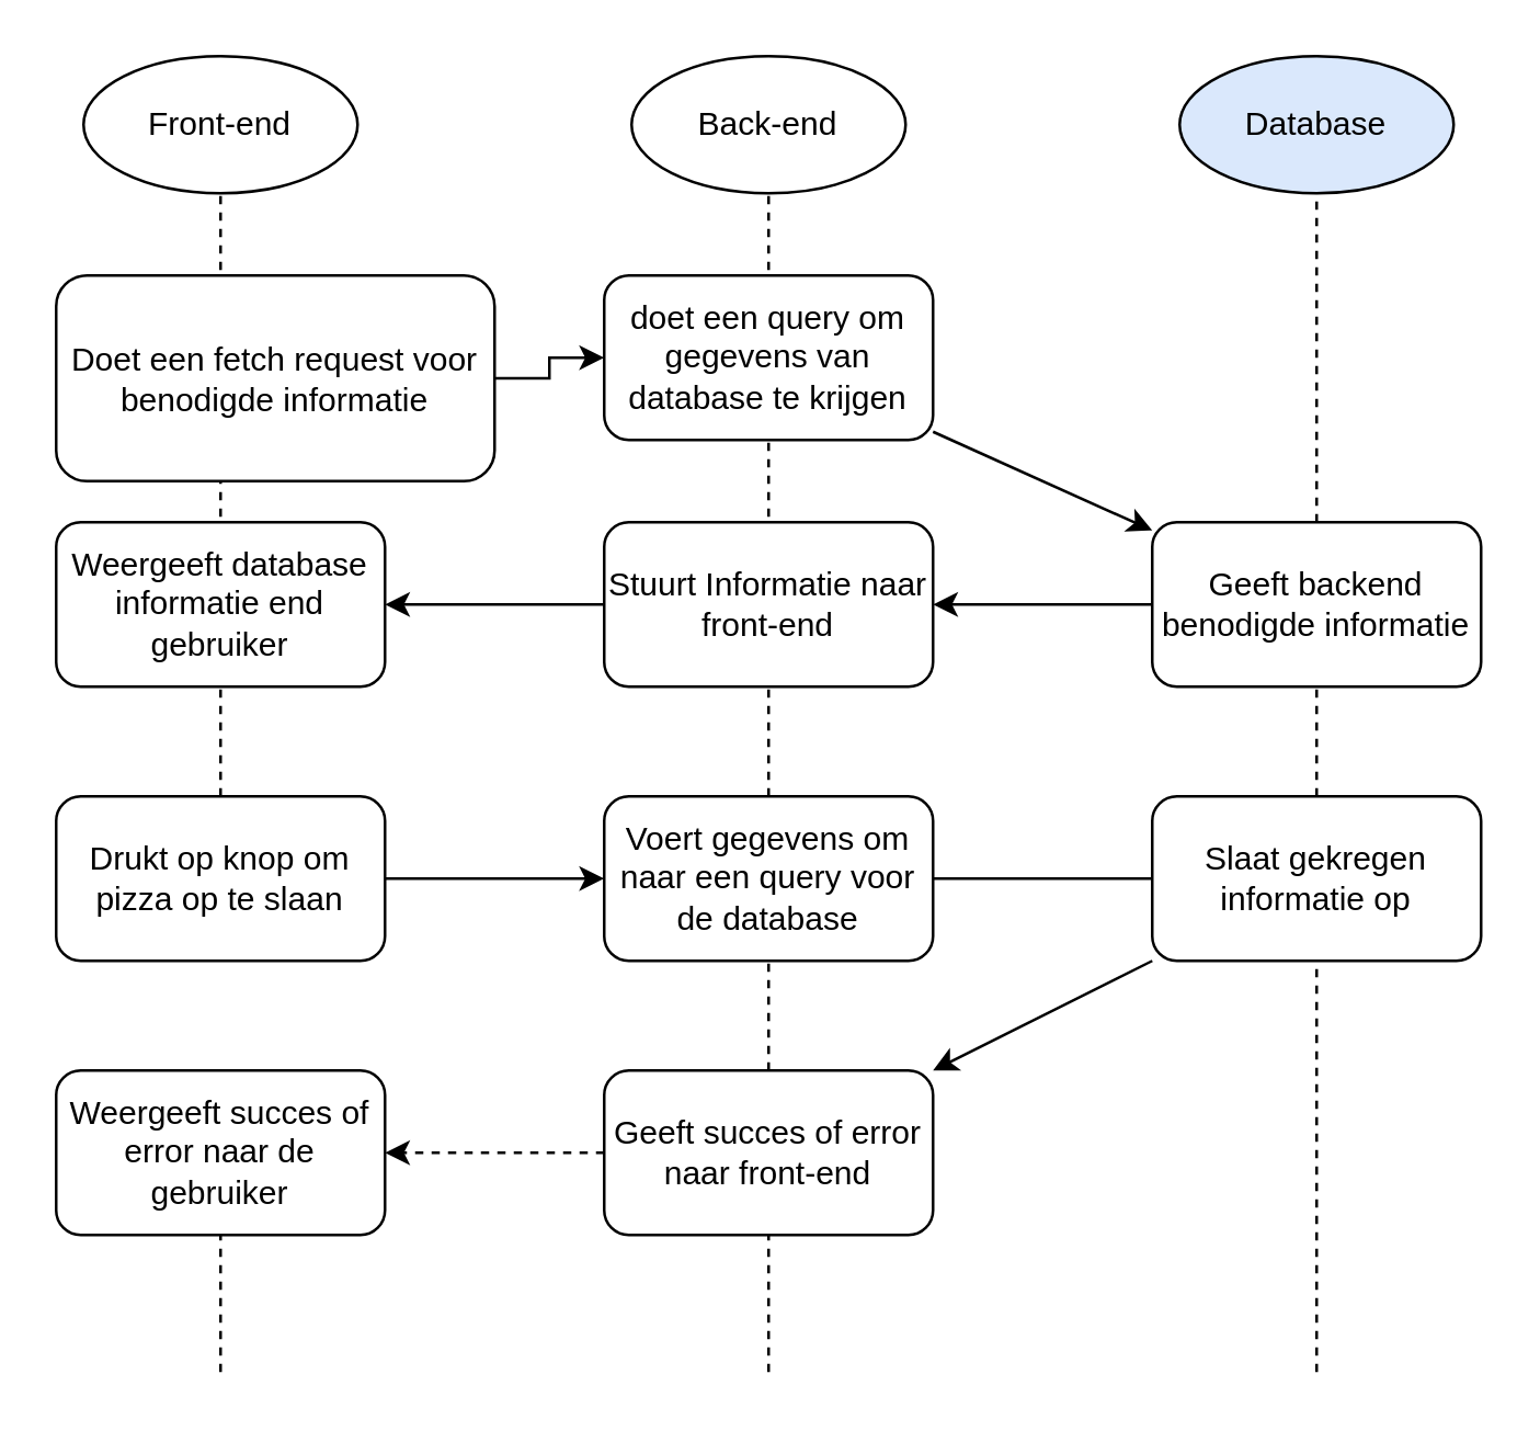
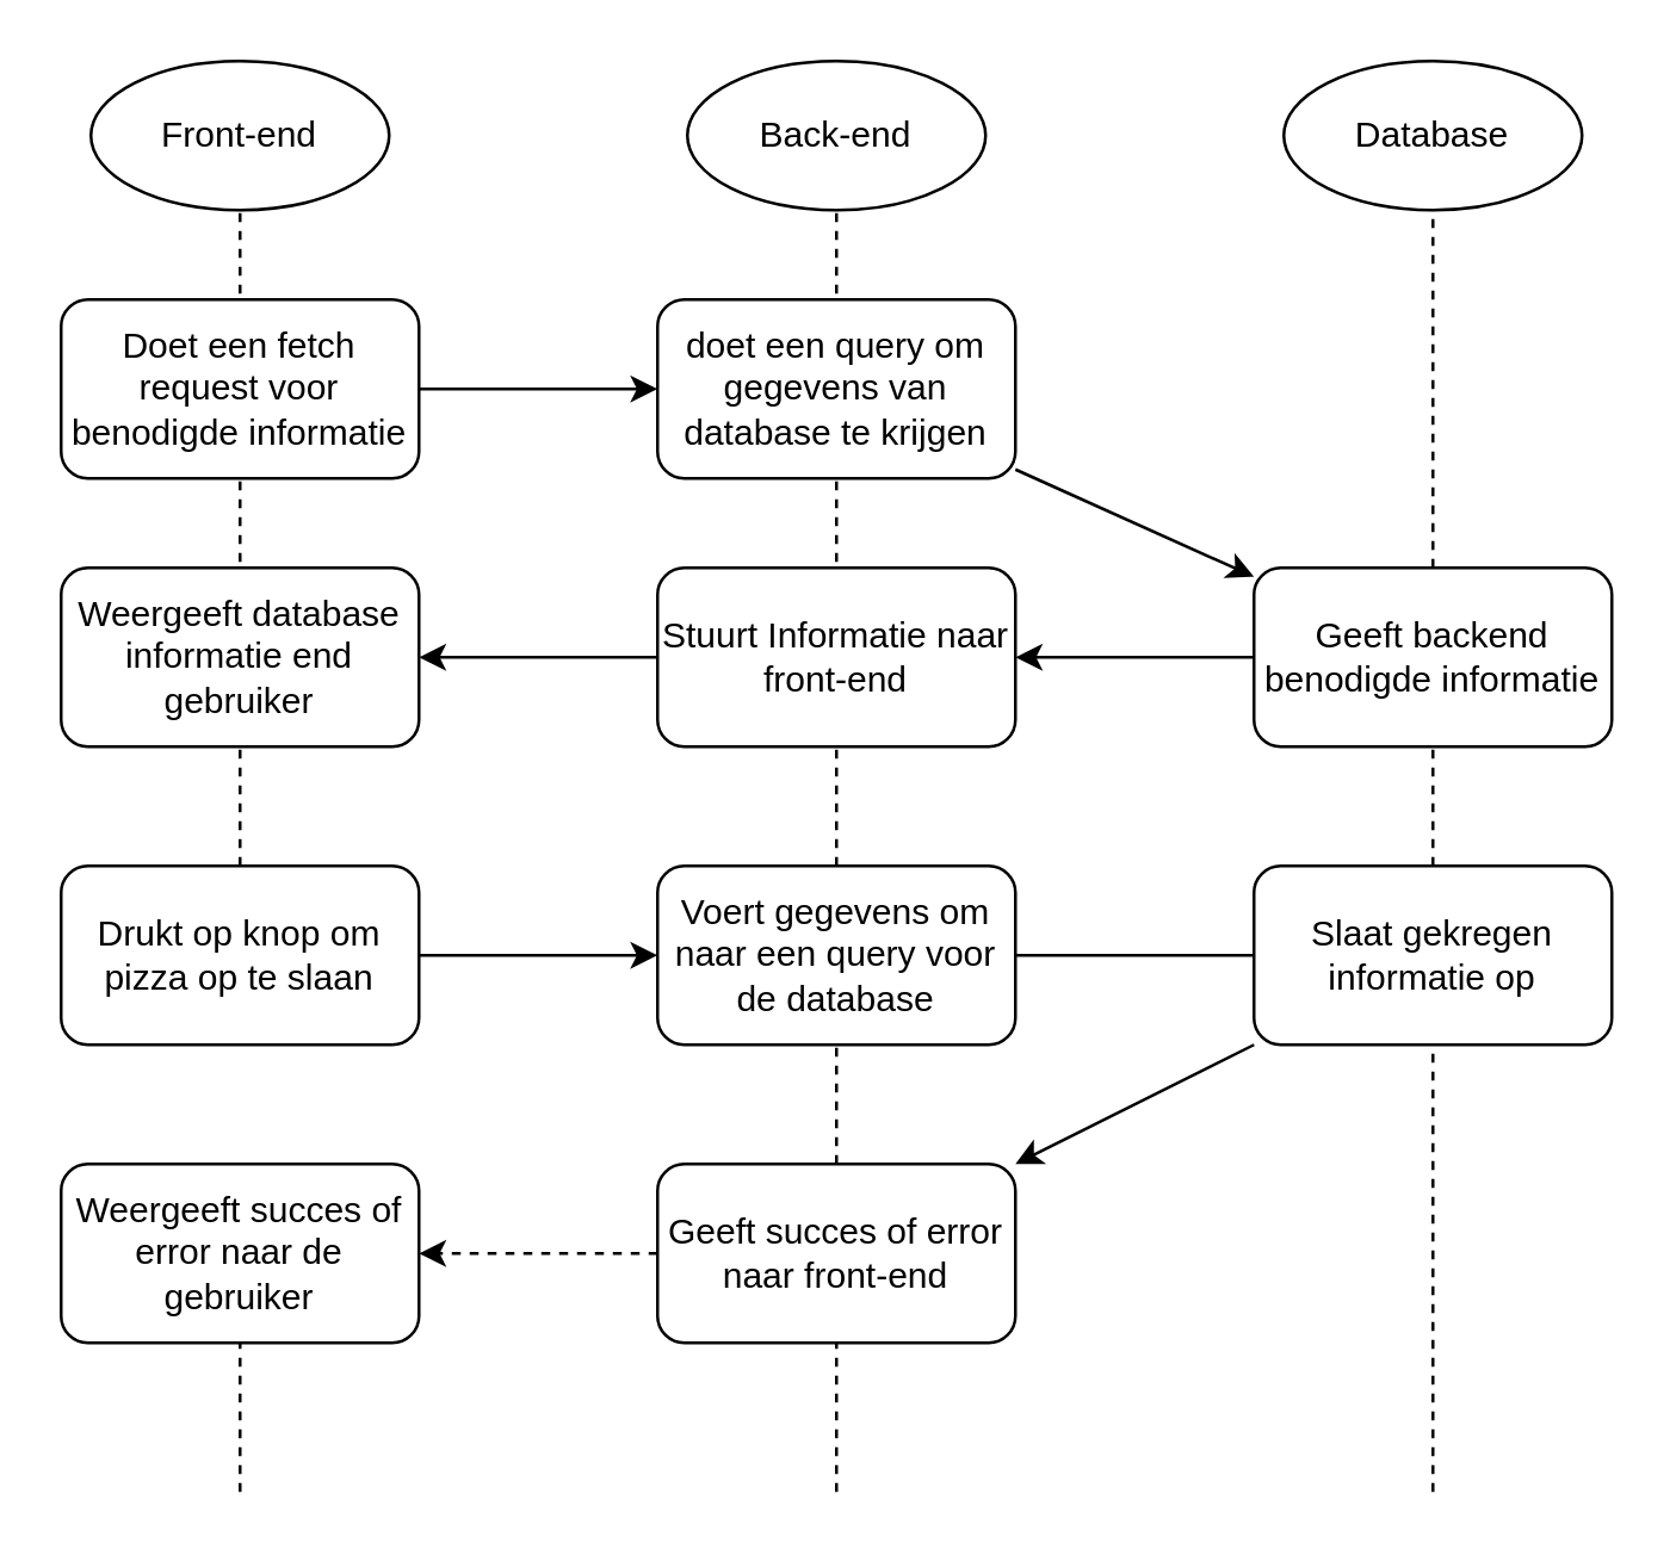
- <mxCell id="6" value="Database" style="ellipse;whiteSpace=wrap;html=1;fillColor=#dae8fc;" vertex="1" parent="1"><mxGeometry x="430" width="100" height="50" as="geometry" y="20" /></mxCell>
+ <mxCell id="6" value="Database" style="ellipse;whiteSpace=wrap;html=1;" vertex="1" parent="1"><mxGeometry x="430" width="100" height="50" as="geometry" y="20" /></mxCell>
- <mxCell id="27" value="Doet een fetch request voor benodigde informatie" style="rounded=1;whiteSpace=wrap;html=1;" vertex="1" parent="1"><mxGeometry x="20" y="100" width="160" height="75" as="geometry" /></mxCell>
+ <mxCell id="27" value="Doet een fetch request voor benodigde informatie" style="rounded=1;whiteSpace=wrap;html=1;" vertex="1" parent="1"><mxGeometry x="20" y="100" width="120" height="60" as="geometry" /></mxCell>
